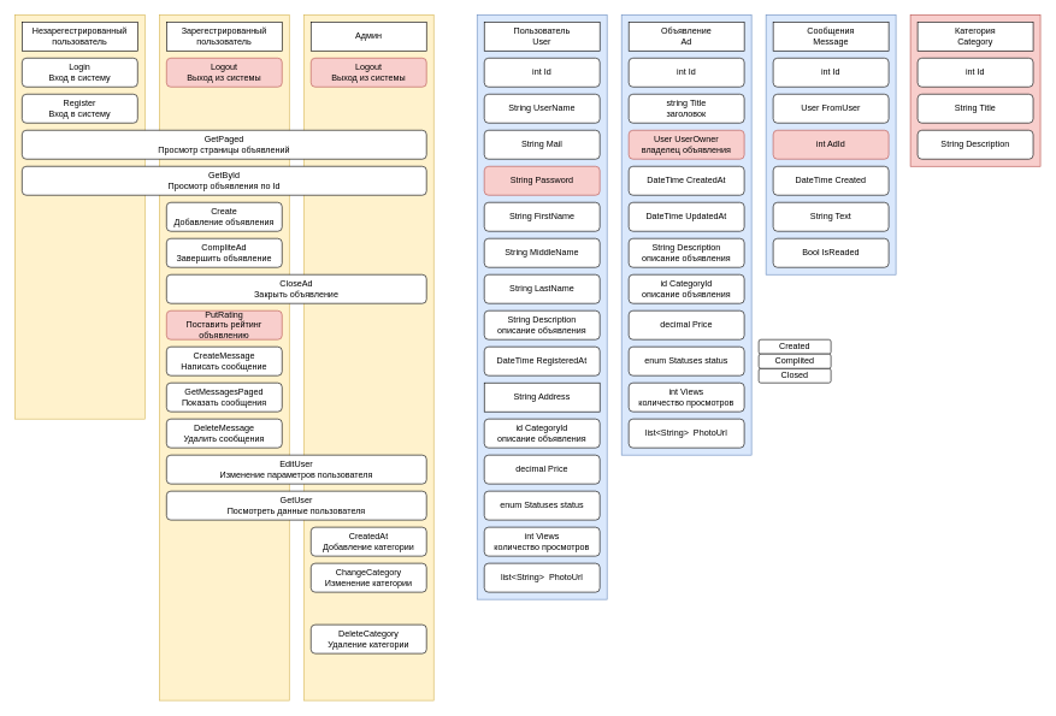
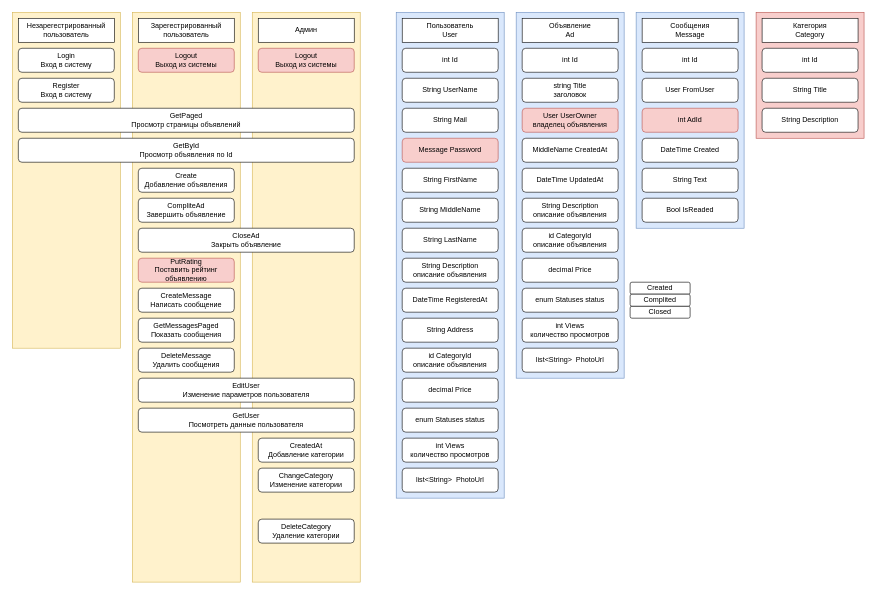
- <mxCell id="59" value="String Password" style="rounded=1;whiteSpace=wrap;html=1;fillColor=#f8cecc;strokeColor=#b85450;" vertex="1" parent="1"><mxGeometry x="670" y="230" width="160" height="40" as="geometry" /></mxCell>
+ <mxCell id="59" value="Message Password" style="rounded=1;whiteSpace=wrap;html=1;fillColor=#f8cecc;strokeColor=#b85450;" vertex="1" parent="1"><mxGeometry x="670" y="230" width="160" height="40" as="geometry" /></mxCell>
- <mxCell id="11" value="DateTime CreatedAt" style="rounded=1;whiteSpace=wrap;html=1;" parent="1" vertex="1"><mxGeometry x="870" y="230" width="160" height="40" as="geometry" /></mxCell>
+ <mxCell id="11" value="MiddleName CreatedAt" style="rounded=1;whiteSpace=wrap;html=1;" parent="1" vertex="1"><mxGeometry x="870" y="230" width="160" height="40" as="geometry" /></mxCell>
- <mxCell id="71" value="String Address" style="whiteSpace=wrap;html=1;rounded=0;" vertex="1" parent="1"><mxGeometry x="670" y="530" width="160" height="40" as="geometry" /></mxCell>
+ <mxCell id="71" value="String Address" style="rounded=1;whiteSpace=wrap;html=1;" vertex="1" parent="1"><mxGeometry x="670" y="530" width="160" height="40" as="geometry" /></mxCell>
